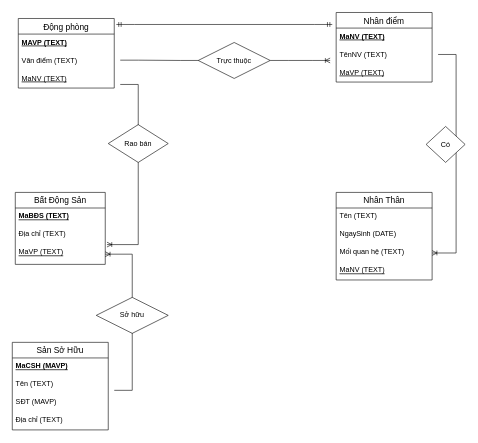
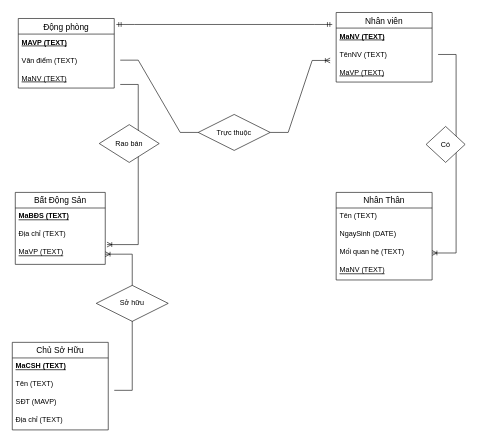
- <mxCell id="6" value="Nhân điểm" style="swimlane;fontStyle=0;childLayout=stackLayout;horizontal=1;startSize=26;horizontalStack=0;resizeParent=1;resizeParentMax=0;resizeLast=0;collapsible=1;marginBottom=0;align=center;fontSize=14;" parent="1" vertex="1"><mxGeometry x="560" y="20" width="160" height="116" as="geometry" /></mxCell>
+ <mxCell id="6" value="Nhân viên" style="swimlane;fontStyle=0;childLayout=stackLayout;horizontal=1;startSize=26;horizontalStack=0;resizeParent=1;resizeParentMax=0;resizeLast=0;collapsible=1;marginBottom=0;align=center;fontSize=14;" parent="1" vertex="1"><mxGeometry x="560" y="20" width="160" height="116" as="geometry" /></mxCell>
- <mxCell id="30" value="Trực thuộc" style="shape=rhombus;perimeter=rhombusPerimeter;whiteSpace=wrap;html=1;align=center;" parent="1" vertex="1"><mxGeometry x="330" y="70" width="120" height="60" as="geometry" /></mxCell>
+ <mxCell id="30" value="Trực thuộc" style="shape=rhombus;perimeter=rhombusPerimeter;whiteSpace=wrap;html=1;align=center;" parent="1" vertex="1"><mxGeometry x="330" y="190" width="120" height="60" as="geometry" /></mxCell>
- <mxCell id="29" value="Rao bán" style="shape=rhombus;perimeter=rhombusPerimeter;whiteSpace=wrap;html=1;align=center;" parent="1" vertex="1"><mxGeometry x="180" y="207" width="100" height="63" as="geometry" /></mxCell>
+ <mxCell id="29" value="Rao bán" style="shape=rhombus;perimeter=rhombusPerimeter;whiteSpace=wrap;html=1;align=center;" parent="1" vertex="1"><mxGeometry x="165" y="207" width="100" height="63" as="geometry" /></mxCell>
- <mxCell id="27" value="Sở hữu" style="shape=rhombus;perimeter=rhombusPerimeter;whiteSpace=wrap;html=1;align=center;" parent="1" vertex="1"><mxGeometry x="160" y="495" width="120" height="60" as="geometry" /></mxCell>
+ <mxCell id="27" value="Sở hữu" style="shape=rhombus;perimeter=rhombusPerimeter;whiteSpace=wrap;html=1;align=center;" parent="1" vertex="1"><mxGeometry x="160" y="475" width="120" height="60" as="geometry" /></mxCell>
- <mxCell id="19" value="Sản Sở Hữu" style="swimlane;fontStyle=0;childLayout=stackLayout;horizontal=1;startSize=26;horizontalStack=0;resizeParent=1;resizeParentMax=0;resizeLast=0;collapsible=1;marginBottom=0;align=center;fontSize=14;" parent="1" vertex="1"><mxGeometry x="20" y="570" width="160" height="146" as="geometry" /></mxCell>
+ <mxCell id="19" value="Chủ Sở Hữu" style="swimlane;fontStyle=0;childLayout=stackLayout;horizontal=1;startSize=26;horizontalStack=0;resizeParent=1;resizeParentMax=0;resizeLast=0;collapsible=1;marginBottom=0;align=center;fontSize=14;" parent="1" vertex="1"><mxGeometry x="20" y="570" width="160" height="146" as="geometry" /></mxCell>
- <mxCell id="20" value="MaCSH (MAVP)" style="text;strokeColor=none;fillColor=none;spacingLeft=4;spacingRight=4;overflow=hidden;rotatable=0;points=[[0,0.5],[1,0.5]];portConstraint=eastwest;fontSize=12;fontStyle=5" parent="19" vertex="1"><mxGeometry y="26" width="160" height="30" as="geometry" /></mxCell>
+ <mxCell id="20" value="MaCSH (TEXT)" style="text;strokeColor=none;fillColor=none;spacingLeft=4;spacingRight=4;overflow=hidden;rotatable=0;points=[[0,0.5],[1,0.5]];portConstraint=eastwest;fontSize=12;fontStyle=5" parent="19" vertex="1"><mxGeometry y="26" width="160" height="30" as="geometry" /></mxCell>
